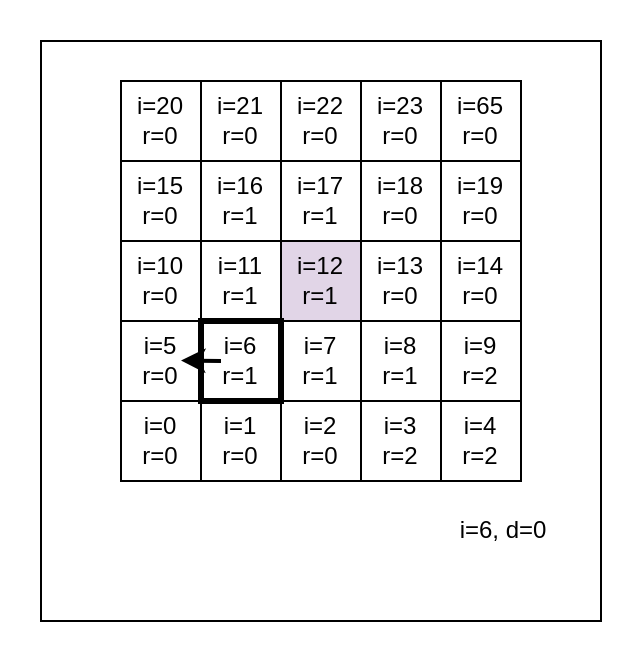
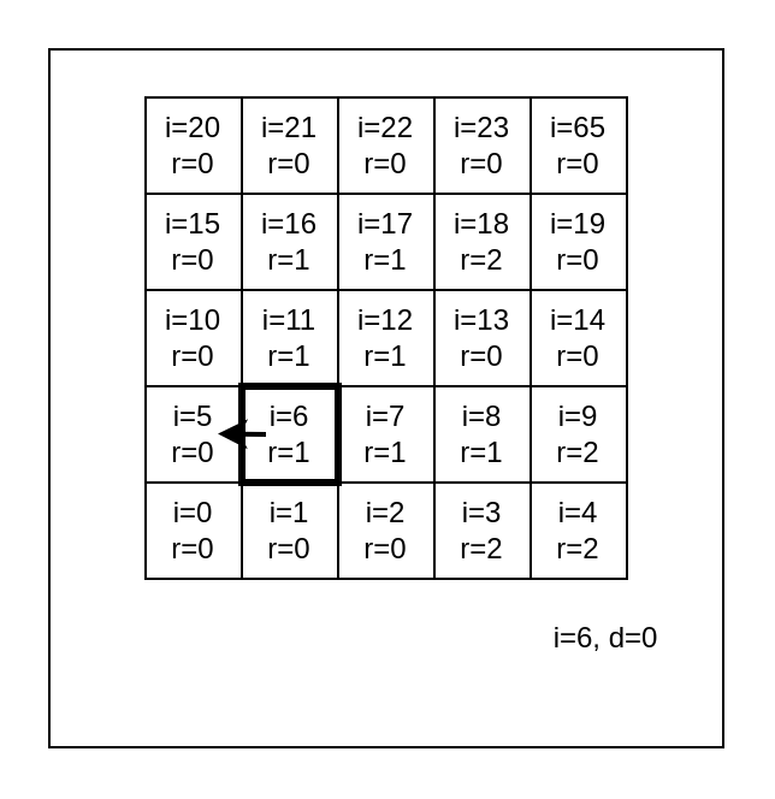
- <mxCell id="21" value="&lt;font style=&quot;color: light-dark(rgb(0, 0, 0), rgb(255, 255, 255));&quot;&gt;i=18&lt;/font&gt;&lt;div&gt;&lt;font style=&quot;color: light-dark(rgb(0, 0, 0), rgb(255, 255, 255));&quot;&gt;r=0&lt;/font&gt;&lt;/div&gt;" style="whiteSpace=wrap;html=1;aspect=fixed;fillColor=light-dark(#FFFFFF,#FF0000);" parent="1" vertex="1"><mxGeometry x="180" y="80" width="40" height="40" as="geometry" /></mxCell>
+ <mxCell id="21" value="&lt;font style=&quot;color: light-dark(rgb(0, 0, 0), rgb(255, 255, 255));&quot;&gt;i=18&lt;/font&gt;&lt;div&gt;&lt;font style=&quot;color: light-dark(rgb(0, 0, 0), rgb(255, 255, 255));&quot;&gt;r=2&lt;/font&gt;&lt;/div&gt;" style="whiteSpace=wrap;html=1;aspect=fixed;fillColor=light-dark(#FFFFFF,#FF0000);" parent="1" vertex="1"><mxGeometry x="180" y="80" width="40" height="40" as="geometry" /></mxCell>
- <mxCell id="15" value="&lt;font style=&quot;color: light-dark(rgb(0, 0, 0), rgb(255, 255, 255));&quot;&gt;i=12&lt;/font&gt;&lt;div&gt;&lt;font style=&quot;color: light-dark(rgb(0, 0, 0), rgb(255, 255, 255));&quot;&gt;r=1&lt;/font&gt;&lt;/div&gt;" style="whiteSpace=wrap;html=1;aspect=fixed;fillColor=#e1d5e7;" parent="1" vertex="1"><mxGeometry x="140" y="120" width="40" height="40" as="geometry" /></mxCell>
+ <mxCell id="15" value="&lt;font style=&quot;color: light-dark(rgb(0, 0, 0), rgb(255, 255, 255));&quot;&gt;i=12&lt;/font&gt;&lt;div&gt;&lt;font style=&quot;color: light-dark(rgb(0, 0, 0), rgb(255, 255, 255));&quot;&gt;r=1&lt;/font&gt;&lt;/div&gt;" style="whiteSpace=wrap;html=1;aspect=fixed;" parent="1" vertex="1"><mxGeometry x="140" y="120" width="40" height="40" as="geometry" /></mxCell>
